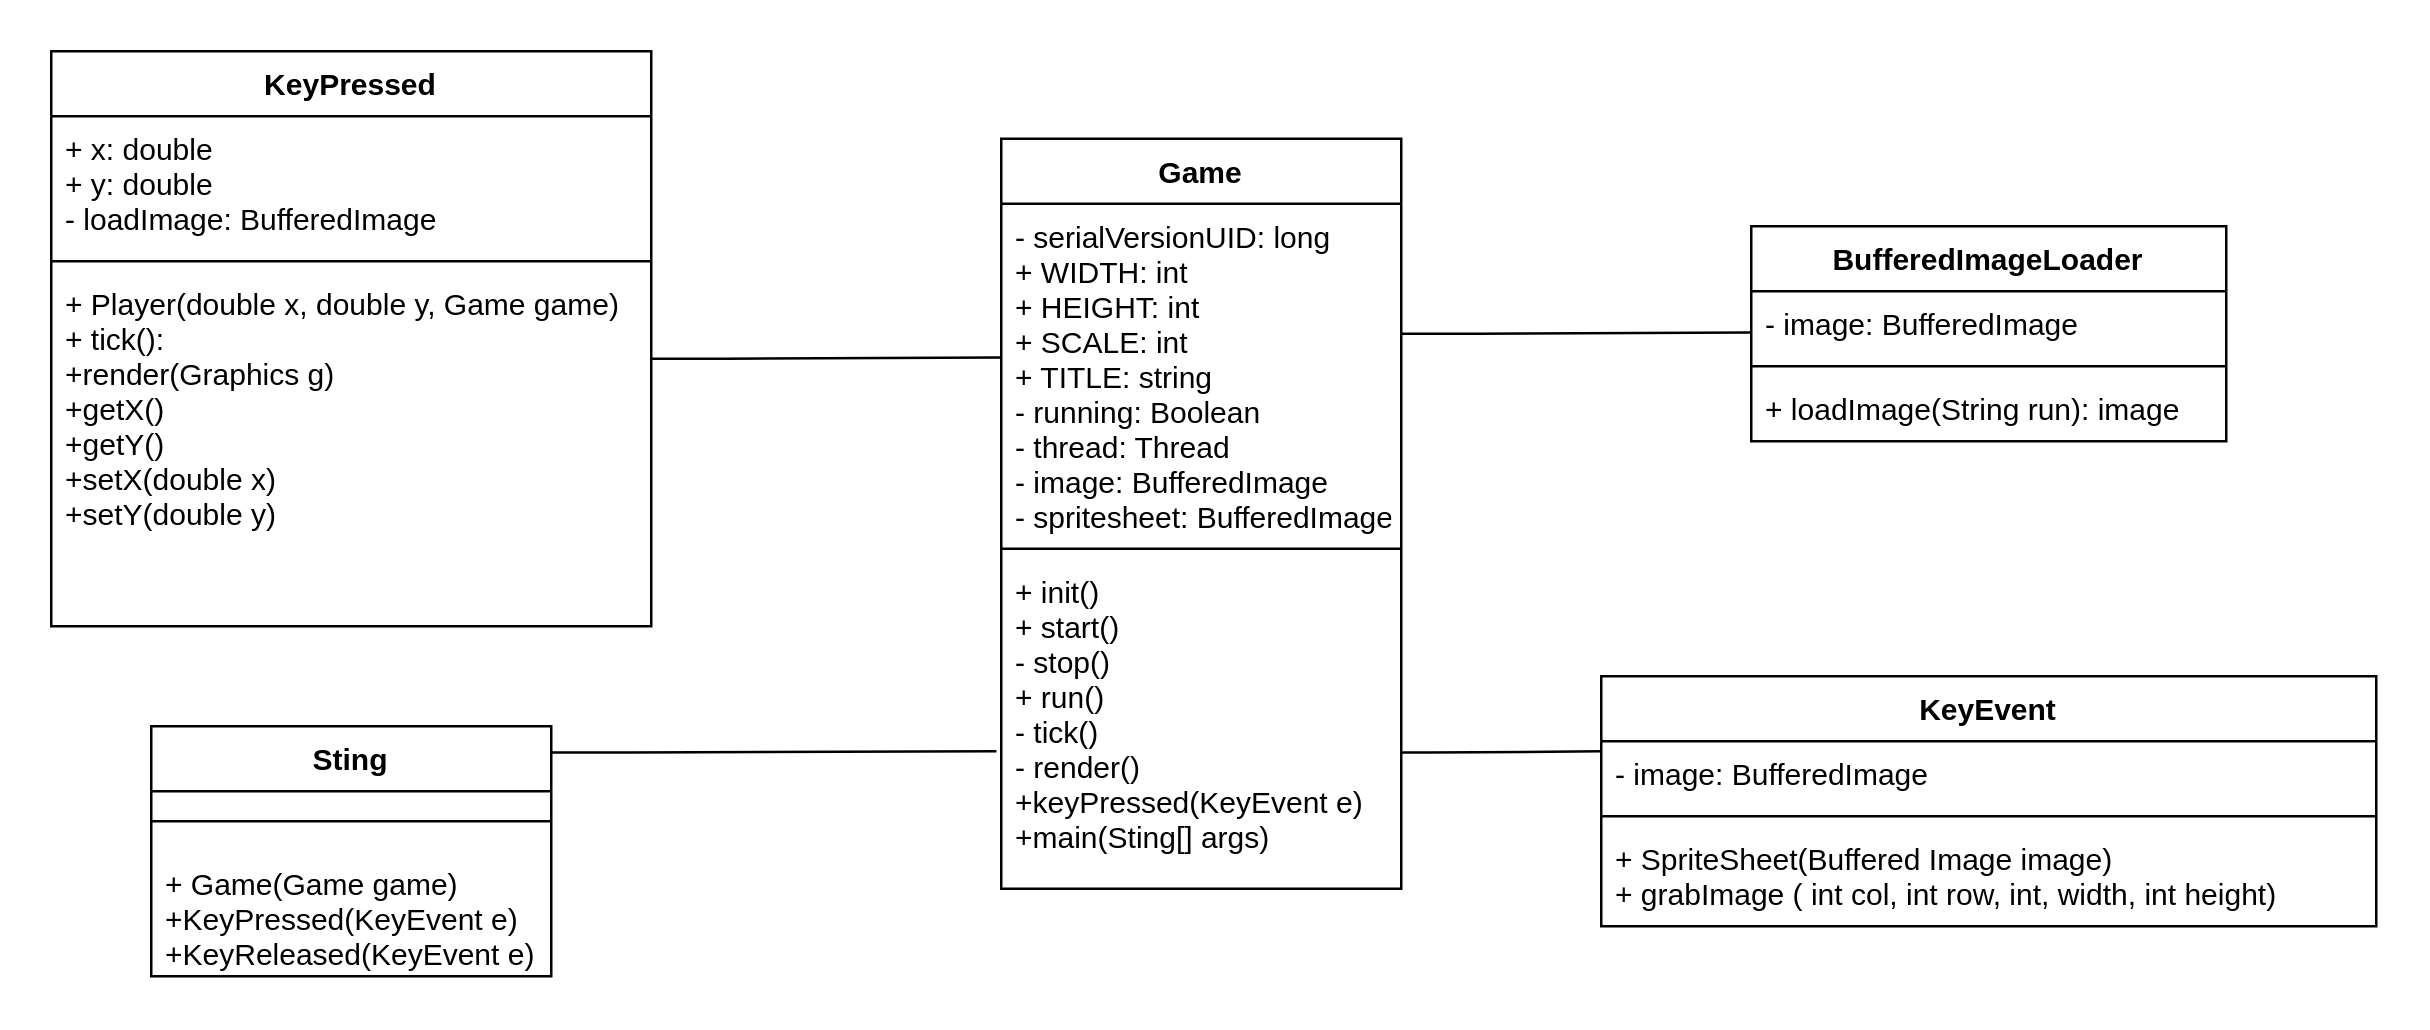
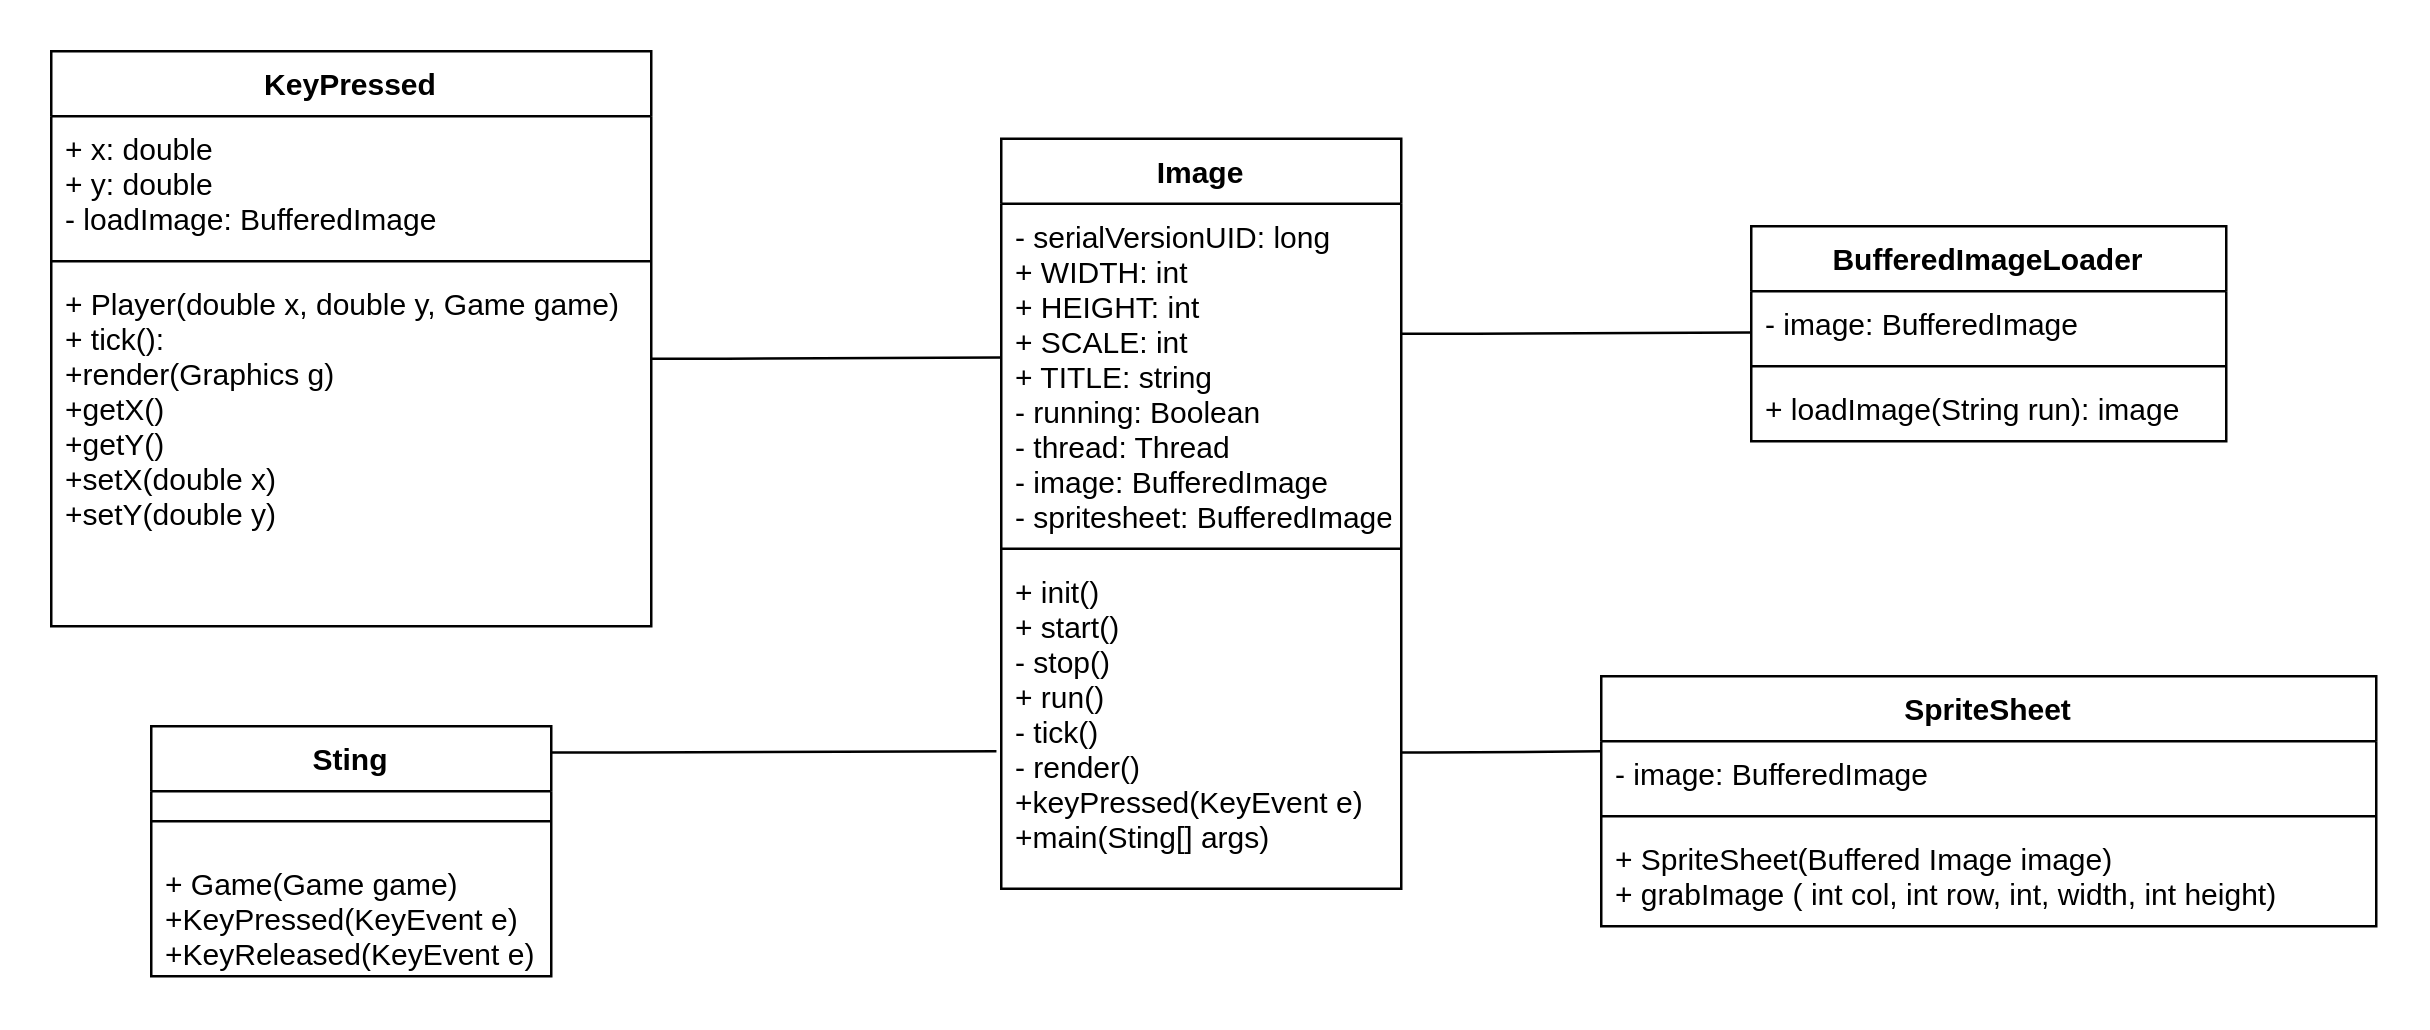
- <mxCell id="2" value="Game" style="swimlane;fontStyle=1;align=center;verticalAlign=top;childLayout=stackLayout;horizontal=1;startSize=26;horizontalStack=0;resizeParent=1;resizeLast=0;collapsible=1;marginBottom=0;rounded=0;shadow=0;strokeWidth=1;" parent="1" vertex="1"><mxGeometry x="400" y="55" width="160" height="300" as="geometry"><mxRectangle x="230" y="140" width="160" height="26" as="alternateBounds" /></mxGeometry></mxCell>
+ <mxCell id="2" value="Image" style="swimlane;fontStyle=1;align=center;verticalAlign=top;childLayout=stackLayout;horizontal=1;startSize=26;horizontalStack=0;resizeParent=1;resizeLast=0;collapsible=1;marginBottom=0;rounded=0;shadow=0;strokeWidth=1;" parent="1" vertex="1"><mxGeometry x="400" y="55" width="160" height="300" as="geometry"><mxRectangle x="230" y="140" width="160" height="26" as="alternateBounds" /></mxGeometry></mxCell>
- <mxCell id="14" value="KeyEvent" style="swimlane;fontStyle=1;align=center;verticalAlign=top;childLayout=stackLayout;horizontal=1;startSize=26;horizontalStack=0;resizeParent=1;resizeParentMax=0;resizeLast=0;collapsible=1;marginBottom=0;" parent="1" vertex="1"><mxGeometry x="640" y="270" width="310" height="100" as="geometry" /></mxCell>
+ <mxCell id="14" value="SpriteSheet" style="swimlane;fontStyle=1;align=center;verticalAlign=top;childLayout=stackLayout;horizontal=1;startSize=26;horizontalStack=0;resizeParent=1;resizeParentMax=0;resizeLast=0;collapsible=1;marginBottom=0;" parent="1" vertex="1"><mxGeometry x="640" y="270" width="310" height="100" as="geometry" /></mxCell>
